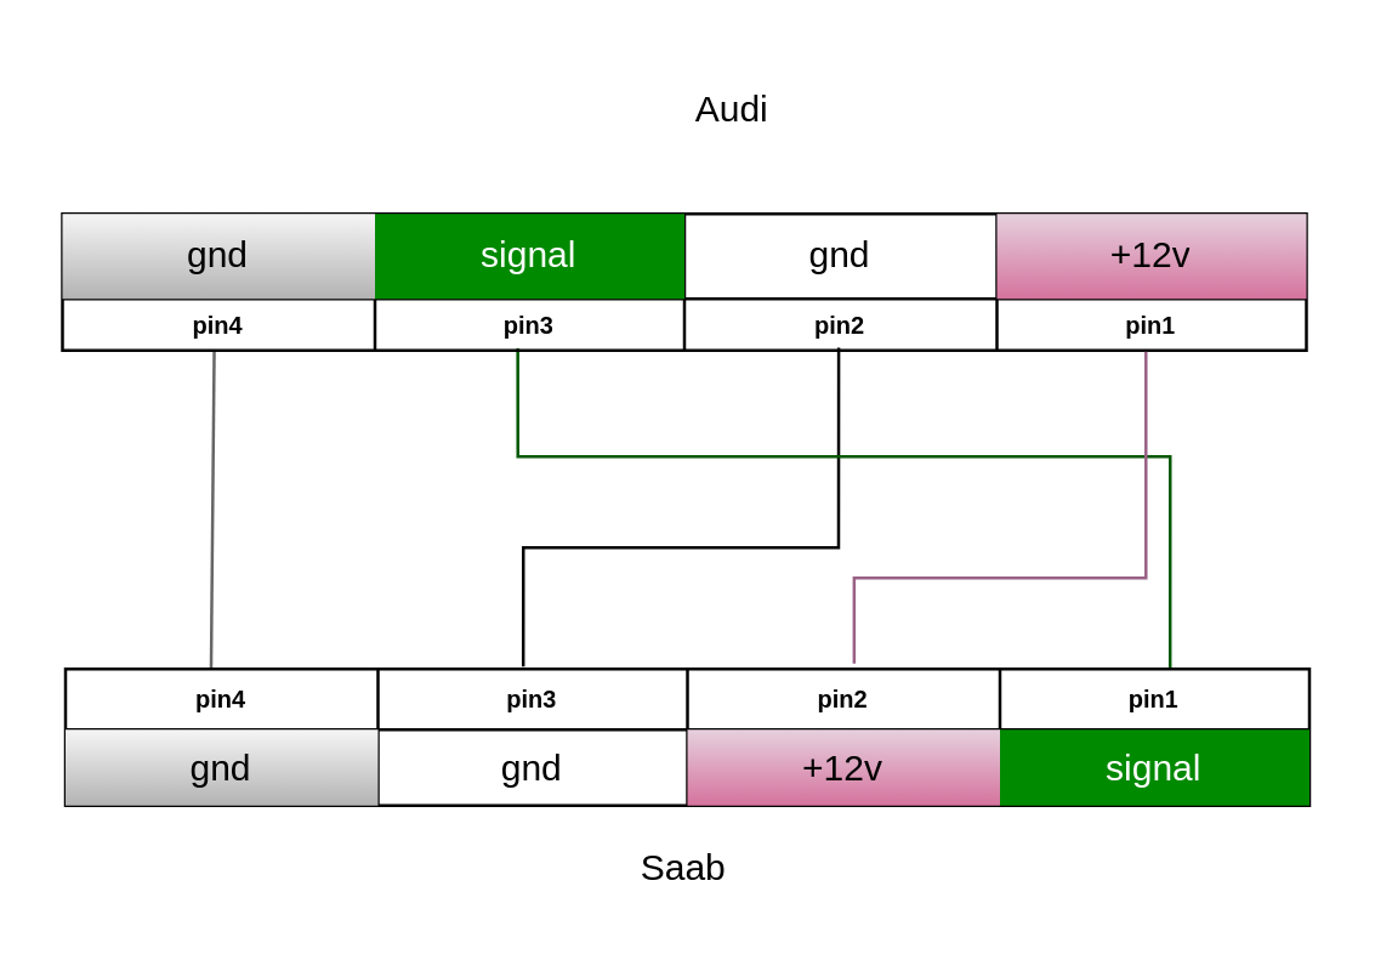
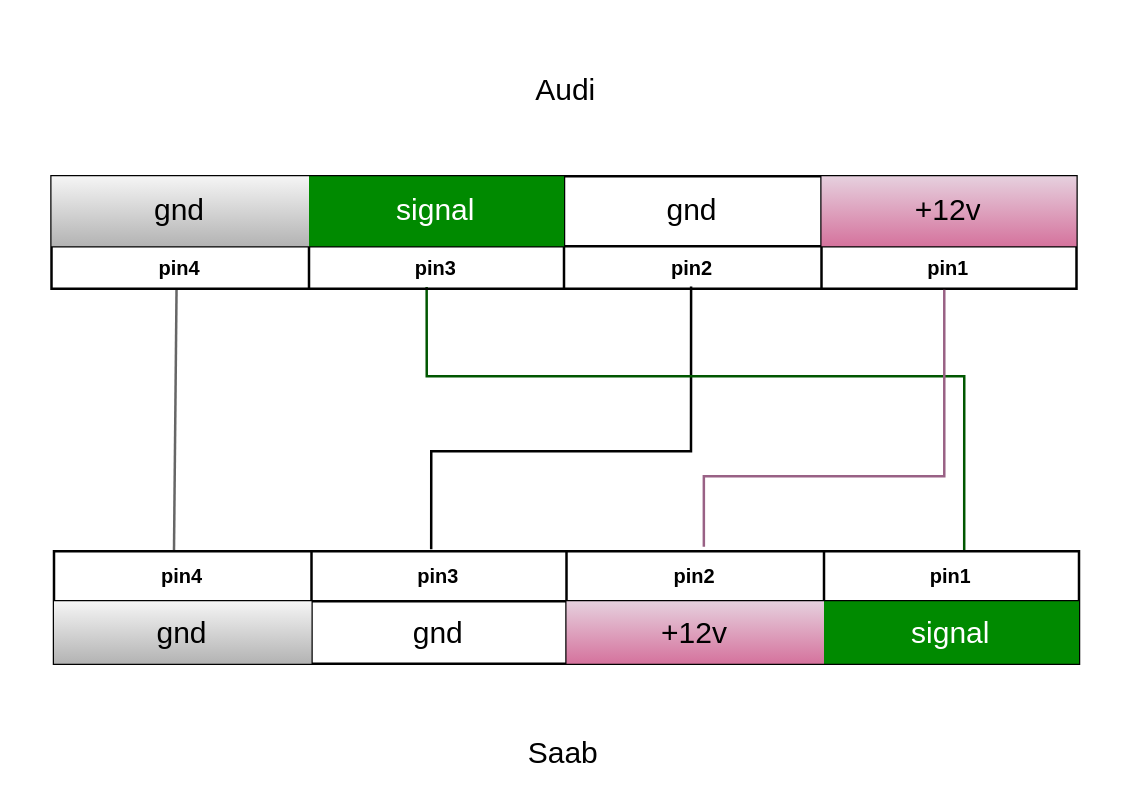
- <mxCell id="27" value="Audi" style="text;align=center;verticalAlign=middle;resizable=0;points=[];autosize=1;strokeColor=none;fillColor=none;fontFamily=Helvetica;" vertex="1" parent="1"><mxGeometry x="216" y="20" width="50" height="30" as="geometry" /></mxCell>
+ <mxCell id="27" value="Audi" style="text;align=center;verticalAlign=middle;resizable=0;points=[];autosize=1;strokeColor=none;fillColor=none;fontFamily=Helvetica;" vertex="1" parent="1"><mxGeometry x="201" y="20" width="50" height="30" as="geometry" /></mxCell>
- <mxCell id="28" value="Saab" style="text;align=center;verticalAlign=middle;resizable=0;points=[];autosize=1;strokeColor=none;fillColor=none;fontFamily=Helvetica;" vertex="1" parent="1"><mxGeometry x="200" y="270" width="50" height="30" as="geometry" /></mxCell>
+ <mxCell id="28" value="Saab" style="text;align=center;verticalAlign=middle;resizable=0;points=[];autosize=1;strokeColor=none;fillColor=none;fontFamily=Helvetica;" vertex="1" parent="1"><mxGeometry x="200" y="285" width="50" height="30" as="geometry" /></mxCell>
